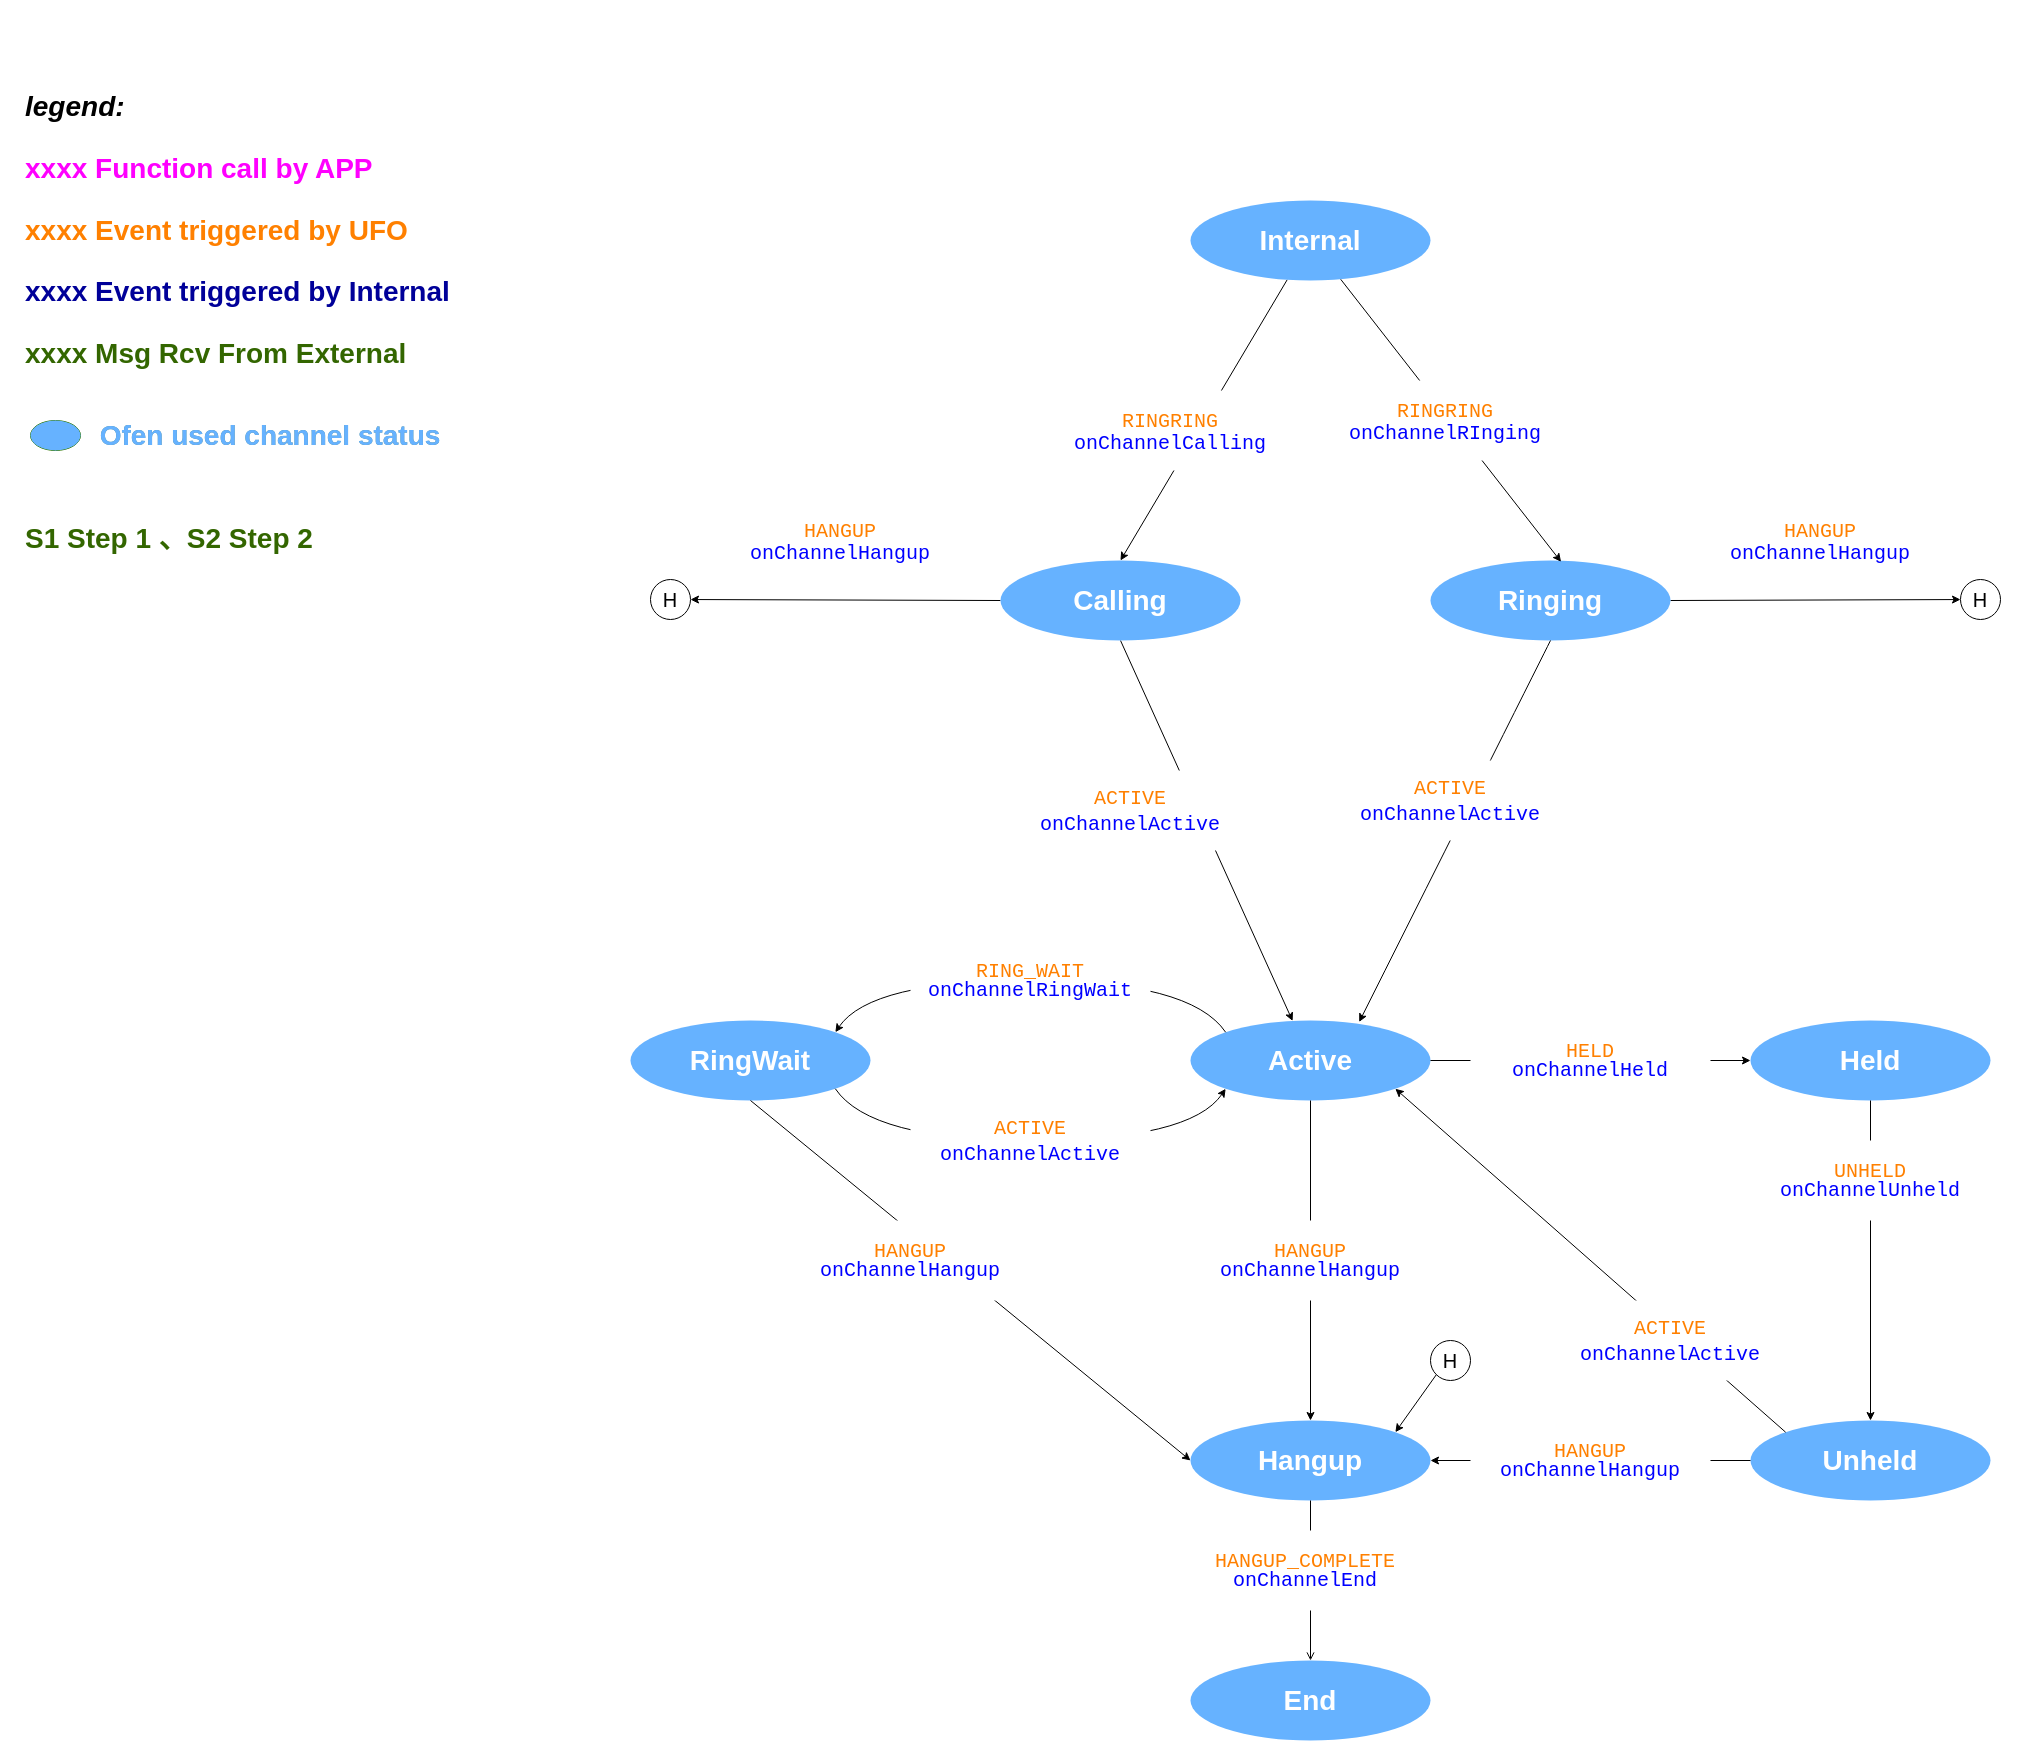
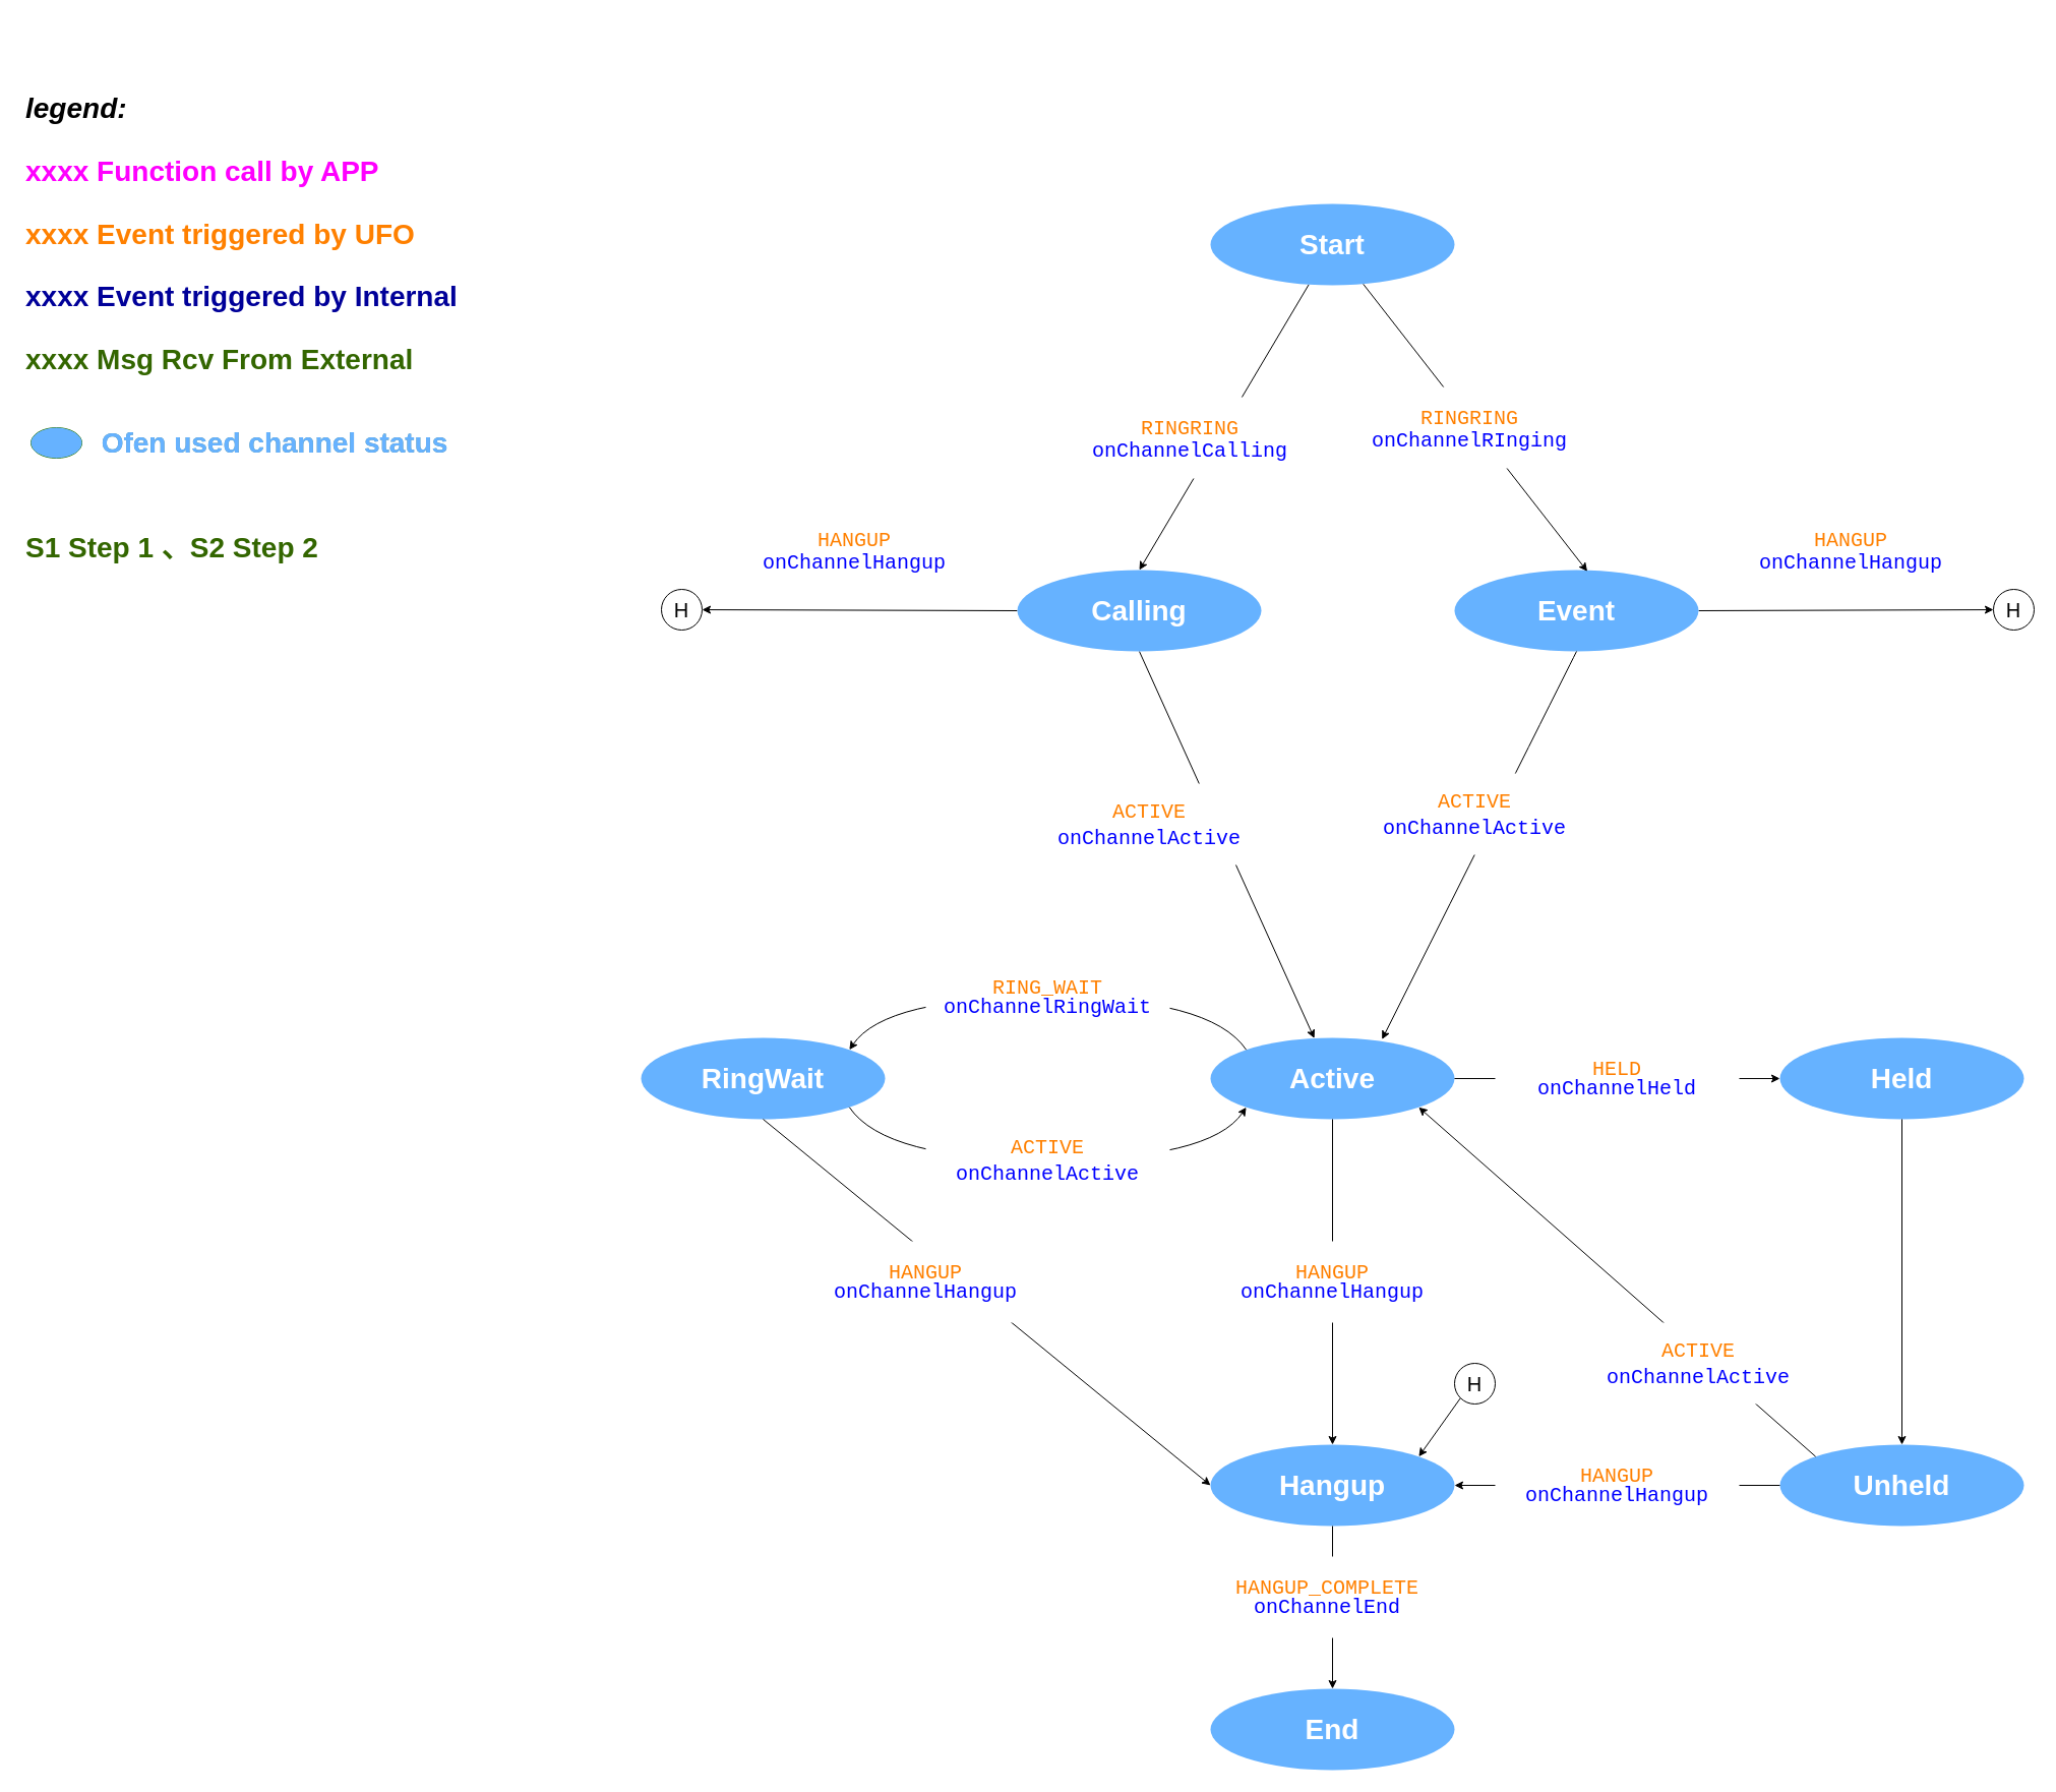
- <mxCell id="10" value="&lt;font style=&quot;font-size: 28px&quot;&gt;Internal&lt;/font&gt;" style="ellipse;whiteSpace=wrap;html=1;rounded=1;labelBackgroundColor=none;fontSize=20;fillColor=#66B2FF;gradientColor=none;fontColor=#FFFFFF;fontStyle=1;strokeColor=none;" vertex="1" parent="1"><mxGeometry x="1190" y="200" width="240" height="80" as="geometry" /></mxCell>
+ <mxCell id="10" value="&lt;font style=&quot;font-size: 28px&quot;&gt;Start&lt;/font&gt;" style="ellipse;whiteSpace=wrap;html=1;rounded=1;labelBackgroundColor=none;fontSize=20;fillColor=#66B2FF;gradientColor=none;fontColor=#FFFFFF;fontStyle=1;strokeColor=none;" vertex="1" parent="1"><mxGeometry x="1190" y="200" width="240" height="80" as="geometry" /></mxCell>
- <mxCell id="3" value="&lt;font style=&quot;font-size: 28px&quot;&gt;Ringing&lt;/font&gt;" style="ellipse;whiteSpace=wrap;html=1;rounded=1;labelBackgroundColor=none;fontSize=20;fillColor=#66B2FF;gradientColor=none;fontColor=#FFFFFF;fontStyle=1;strokeColor=none;" vertex="1" parent="1"><mxGeometry x="1430" y="560" width="240" height="80" as="geometry" /></mxCell>
+ <mxCell id="3" value="&lt;font style=&quot;font-size: 28px&quot;&gt;Event&lt;/font&gt;" style="ellipse;whiteSpace=wrap;html=1;rounded=1;labelBackgroundColor=none;fontSize=20;fillColor=#66B2FF;gradientColor=none;fontColor=#FFFFFF;fontStyle=1;strokeColor=none;" vertex="1" parent="1"><mxGeometry x="1430" y="560" width="240" height="80" as="geometry" /></mxCell>
- <mxCell id="29" value="&lt;div style=&quot;font-family: &amp;#34;consolas&amp;#34; , &amp;#34;courier new&amp;#34; , monospace ; line-height: 19px ; font-size: 20px&quot;&gt;UNHELD&lt;br&gt;&lt;div style=&quot;line-height: 19px&quot;&gt;&lt;font color=&quot;#0000ff&quot;&gt;onChannelUnheld&lt;/font&gt;&lt;/div&gt;&lt;/div&gt;" style="rounded=0;whiteSpace=wrap;html=1;labelBackgroundColor=none;fontSize=20;fontColor=#FF8000;fillColor=#FFFFFF;gradientColor=none;strokeColor=none;" vertex="1" parent="1"><mxGeometry x="1750" y="1140" width="240" height="80" as="geometry" /></mxCell>
- <mxCell id="15" value="" style="endArrow=open;html=1;rounded=0;fontSize=20;fontColor=#FF8000;exitX=0.5;exitY=1;exitDx=0;exitDy=0;entryX=0.5;entryY=0;entryDx=0;entryDy=0;" edge="1" parent="1" source="5" target="14"><mxGeometry width="50" height="50" relative="1" as="geometry"><mxPoint x="1430" y="1440" as="sourcePoint" /><mxPoint x="1480" y="1390" as="targetPoint" /></mxGeometry></mxCell>
+ <mxCell id="15" value="" style="endArrow=classic;html=1;rounded=0;fontSize=20;fontColor=#FF8000;exitX=0.5;exitY=1;exitDx=0;exitDy=0;entryX=0.5;entryY=0;entryDx=0;entryDy=0;" edge="1" parent="1" source="5" target="14"><mxGeometry width="50" height="50" relative="1" as="geometry"><mxPoint x="1430" y="1440" as="sourcePoint" /><mxPoint x="1480" y="1390" as="targetPoint" /></mxGeometry></mxCell>
